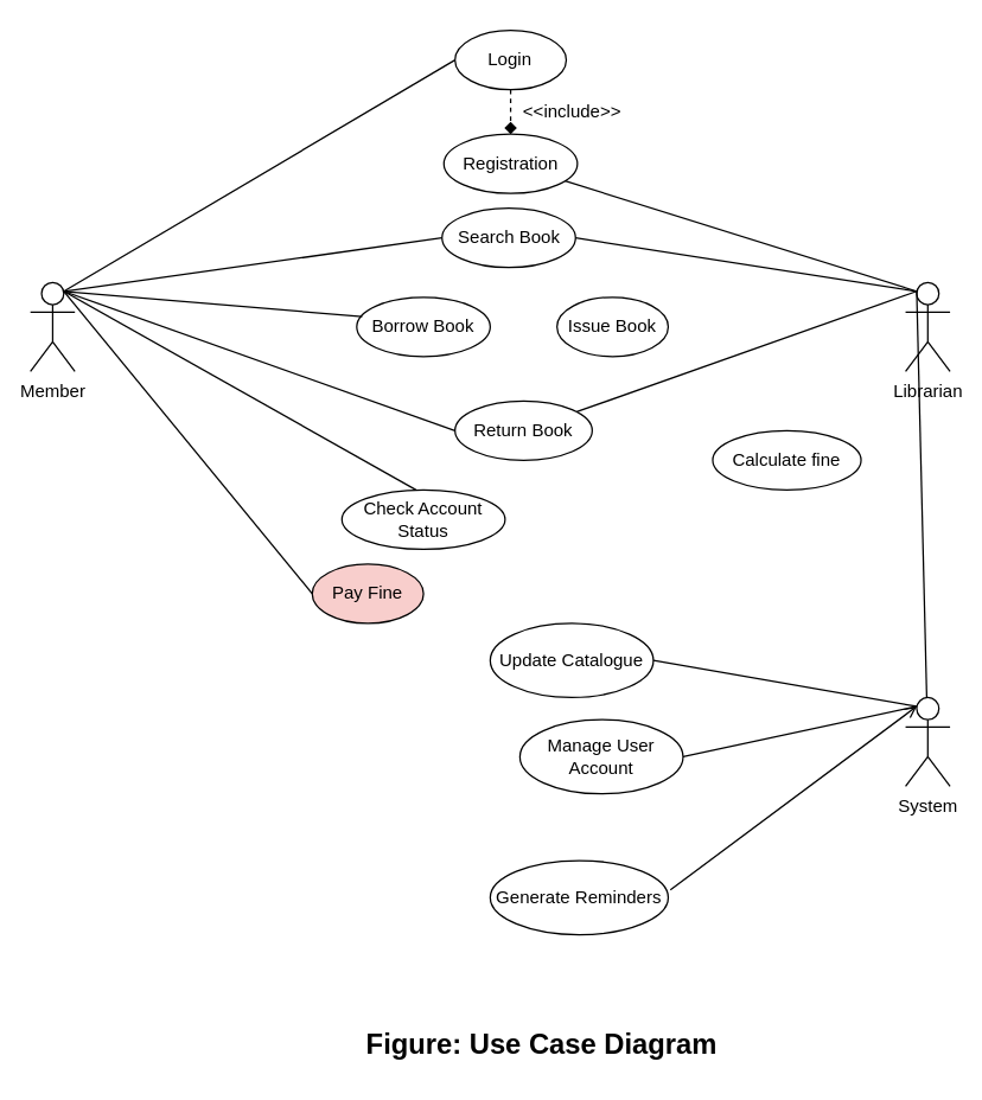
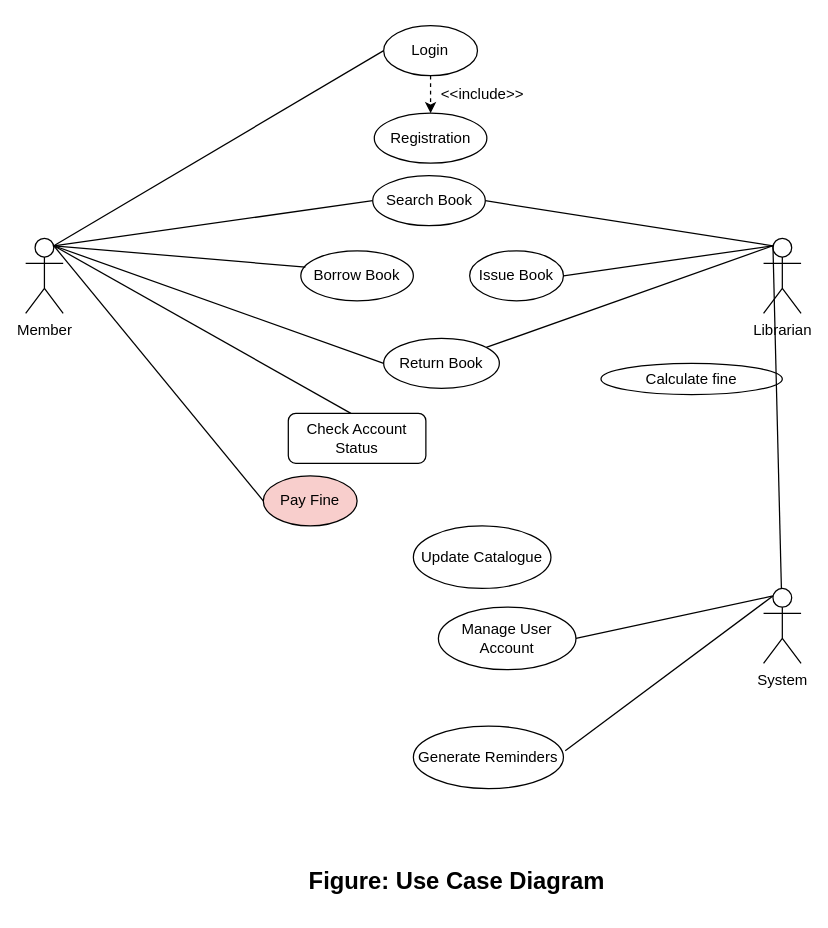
- <mxCell id="21" value="" style="html=1;labelBackgroundColor=#ffffff;startArrow=none;startFill=0;startSize=6;endArrow=diamond;endFill=1;endSize=6;jettySize=auto;orthogonalLoop=1;strokeWidth=1;dashed=1;fontSize=14;rounded=0;exitX=0.5;exitY=1;exitDx=0;exitDy=0;entryX=0.5;entryY=0;entryDx=0;entryDy=0;" edge="1" parent="20" source="5" target="6"><mxGeometry width="60" height="60" relative="1" as="geometry"><mxPoint x="-40" y="270" as="sourcePoint" /><mxPoint x="20" y="210" as="targetPoint" /></mxGeometry></mxCell>
+ <mxCell id="21" value="" style="html=1;labelBackgroundColor=#ffffff;startArrow=none;startFill=0;startSize=6;endArrow=classic;endFill=1;endSize=6;jettySize=auto;orthogonalLoop=1;strokeWidth=1;dashed=1;fontSize=14;rounded=0;exitX=0.5;exitY=1;exitDx=0;exitDy=0;entryX=0.5;entryY=0;entryDx=0;entryDy=0;" edge="1" parent="20" source="5" target="6"><mxGeometry width="60" height="60" relative="1" as="geometry"><mxPoint x="-40" y="270" as="sourcePoint" /><mxPoint x="20" y="210" as="targetPoint" /></mxGeometry></mxCell>
- <mxCell id="24" value="" style="endArrow=none;html=1;rounded=0;exitX=0.25;exitY=0.1;exitDx=0;exitDy=0;exitPerimeter=0;" edge="1" parent="1" source="3" target="6"><mxGeometry width="50" height="50" relative="1" as="geometry"><mxPoint x="608" y="196" as="sourcePoint" /><mxPoint x="398" y="170" as="targetPoint" /></mxGeometry></mxCell>
+ <mxCell id="24" value="" style="endArrow=none;html=1;rounded=0;exitX=0.25;exitY=0.1;exitDx=0;exitDy=0;exitPerimeter=0;entryX=1;entryY=0.5;entryDx=0;entryDy=0;" edge="1" parent="1" source="3" target="11"><mxGeometry width="50" height="50" relative="1" as="geometry"><mxPoint x="608" y="196" as="sourcePoint" /><mxPoint x="398" y="170" as="targetPoint" /></mxGeometry></mxCell>
- <mxCell id="10" value="Calculate fine" style="ellipse;whiteSpace=wrap;html=1;" vertex="1" parent="1"><mxGeometry x="480" y="290" width="100" height="40" as="geometry" /></mxCell>
+ <mxCell id="10" value="Calculate fine" style="ellipse;whiteSpace=wrap;html=1;" vertex="1" parent="1"><mxGeometry x="480" y="290" width="145" height="25" as="geometry" /></mxCell>
- <mxCell id="12" value="Check Account Status" style="ellipse;whiteSpace=wrap;html=1;" vertex="1" parent="1"><mxGeometry x="230" y="330" width="110" height="40" as="geometry" /></mxCell>
+ <mxCell id="12" value="Check Account Status" style="whiteSpace=wrap;html=1;rounded=1;" vertex="1" parent="1"><mxGeometry x="230" y="330" width="110" height="40" as="geometry" /></mxCell>
- <mxCell id="29" value="" style="endArrow=none;html=1;rounded=0;exitX=1;exitY=0.5;exitDx=0;exitDy=0;entryX=0.25;entryY=0.1;entryDx=0;entryDy=0;entryPerimeter=0;" edge="1" parent="1" source="14" target="4"><mxGeometry width="50" height="50" relative="1" as="geometry"><mxPoint x="440" y="470" as="sourcePoint" /><mxPoint x="658.75" y="376" as="targetPoint" /></mxGeometry></mxCell>
- <mxCell id="31" value="" style="endArrow=open;html=1;rounded=0;exitX=1.012;exitY=0.394;exitDx=0;exitDy=0;exitPerimeter=0;entryX=0.25;entryY=0.1;entryDx=0;entryDy=0;entryPerimeter=0;" edge="1" parent="1" source="16" target="4"><mxGeometry width="50" height="50" relative="1" as="geometry"><mxPoint x="450" y="535" as="sourcePoint" /><mxPoint x="630" y="490" as="targetPoint" /></mxGeometry></mxCell>
+ <mxCell id="31" value="" style="endArrow=none;html=1;rounded=0;exitX=1.012;exitY=0.394;exitDx=0;exitDy=0;exitPerimeter=0;entryX=0.25;entryY=0.1;entryDx=0;entryDy=0;entryPerimeter=0;" edge="1" parent="1" source="16" target="4"><mxGeometry width="50" height="50" relative="1" as="geometry"><mxPoint x="450" y="535" as="sourcePoint" /><mxPoint x="630" y="490" as="targetPoint" /></mxGeometry></mxCell>
